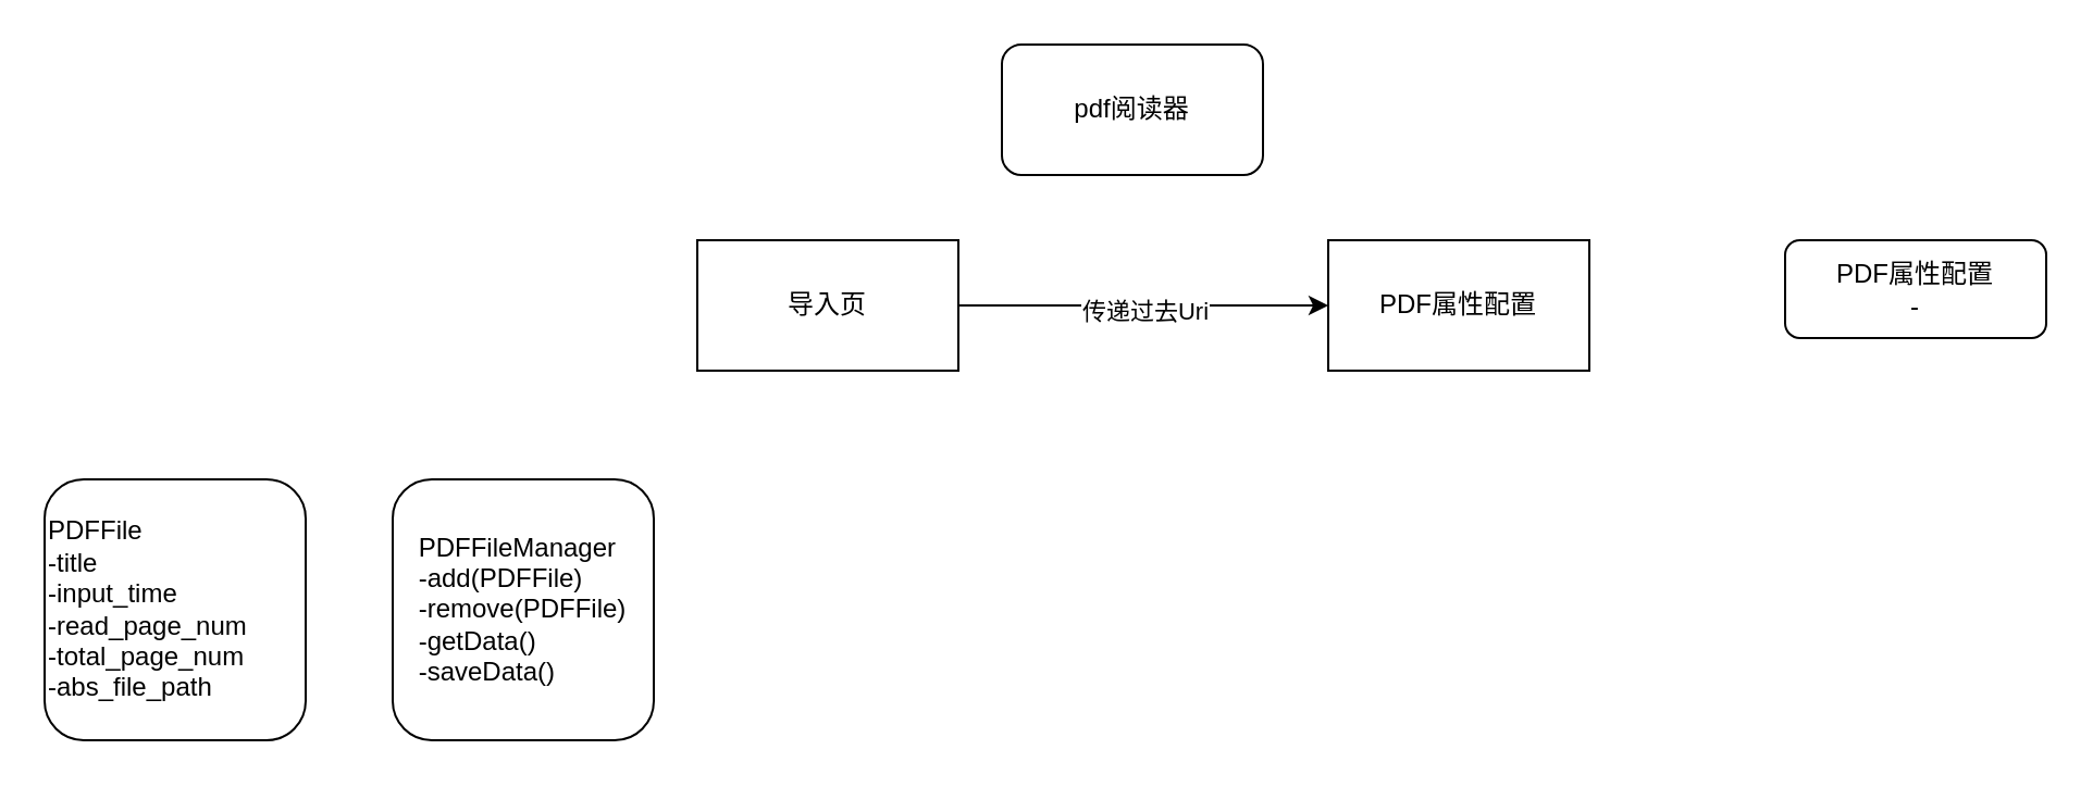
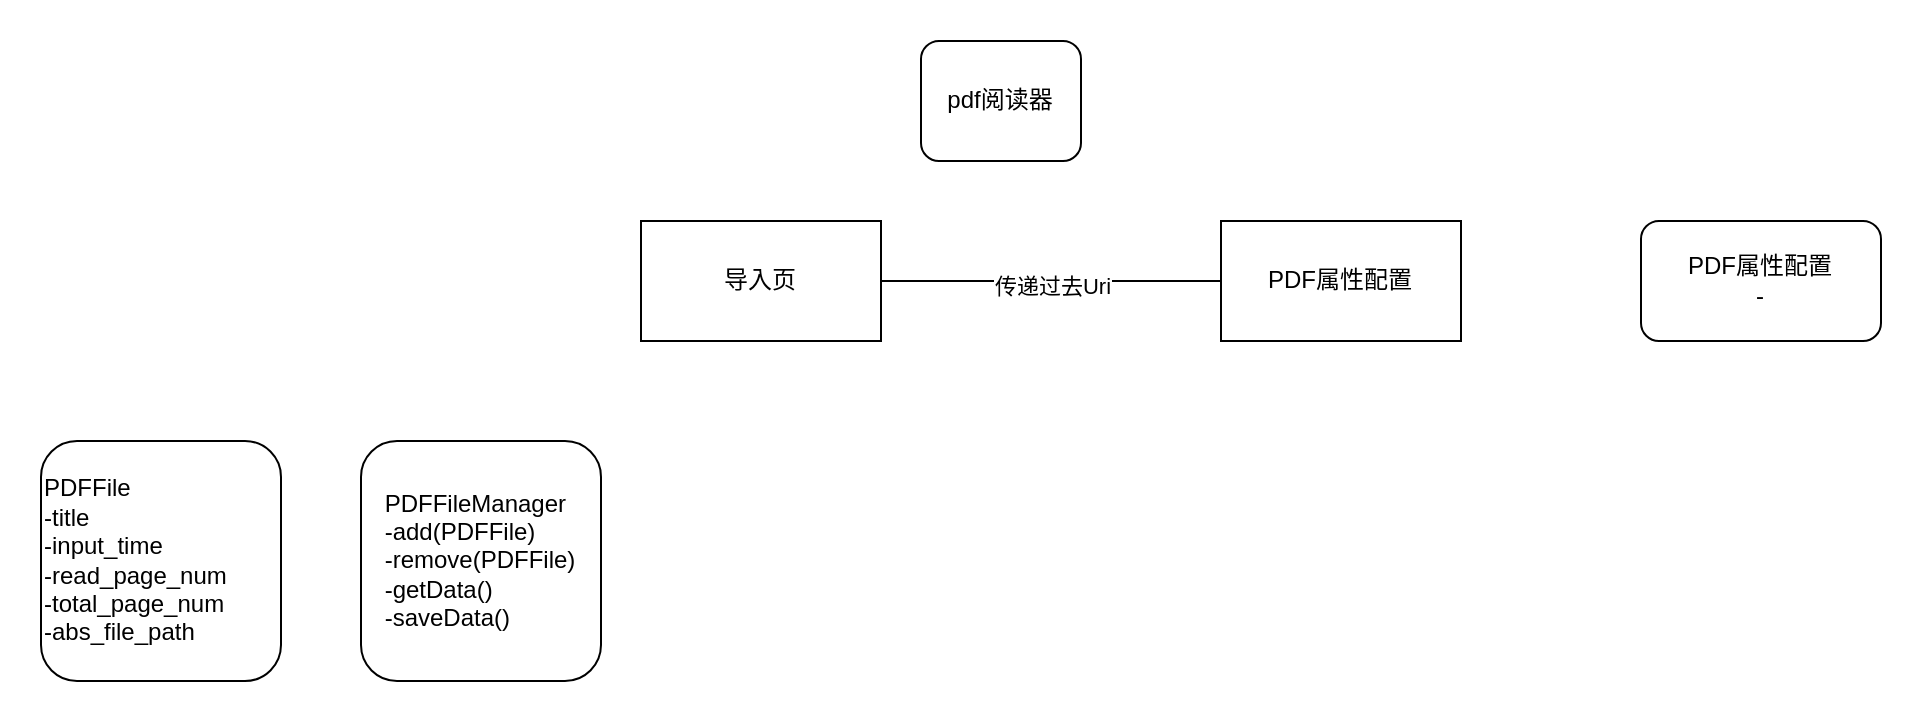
- <mxCell id="2" value="pdf阅读器" style="rounded=1;whiteSpace=wrap;html=1;" vertex="1" parent="1"><mxGeometry x="460" y="20" width="120" height="60" as="geometry" /></mxCell>
+ <mxCell id="2" value="pdf阅读器" style="rounded=1;whiteSpace=wrap;html=1;" vertex="1" parent="1"><mxGeometry x="460" y="20" width="80" height="60" as="geometry" /></mxCell>
- <mxCell id="9" value="PDF属性配置&lt;br&gt;-" style="rounded=1;whiteSpace=wrap;html=1;" vertex="1" parent="1"><mxGeometry x="820" y="110" width="120" height="45" as="geometry" /></mxCell>
+ <mxCell id="9" value="PDF属性配置&lt;br&gt;-" style="rounded=1;whiteSpace=wrap;html=1;" vertex="1" parent="1"><mxGeometry x="820" y="110" width="120" height="60" as="geometry" /></mxCell>
- <mxCell id="3" value="" style="edgeStyle=orthogonalEdgeStyle;rounded=0;orthogonalLoop=1;jettySize=auto;html=1;" edge="1" parent="1" source="5" target="6"><mxGeometry relative="1" as="geometry" /></mxCell>
+ <mxCell id="3" value="" style="edgeStyle=orthogonalEdgeStyle;rounded=0;orthogonalLoop=1;jettySize=auto;html=1;endArrow=none;" edge="1" parent="1" source="5" target="6"><mxGeometry relative="1" as="geometry" /></mxCell>
